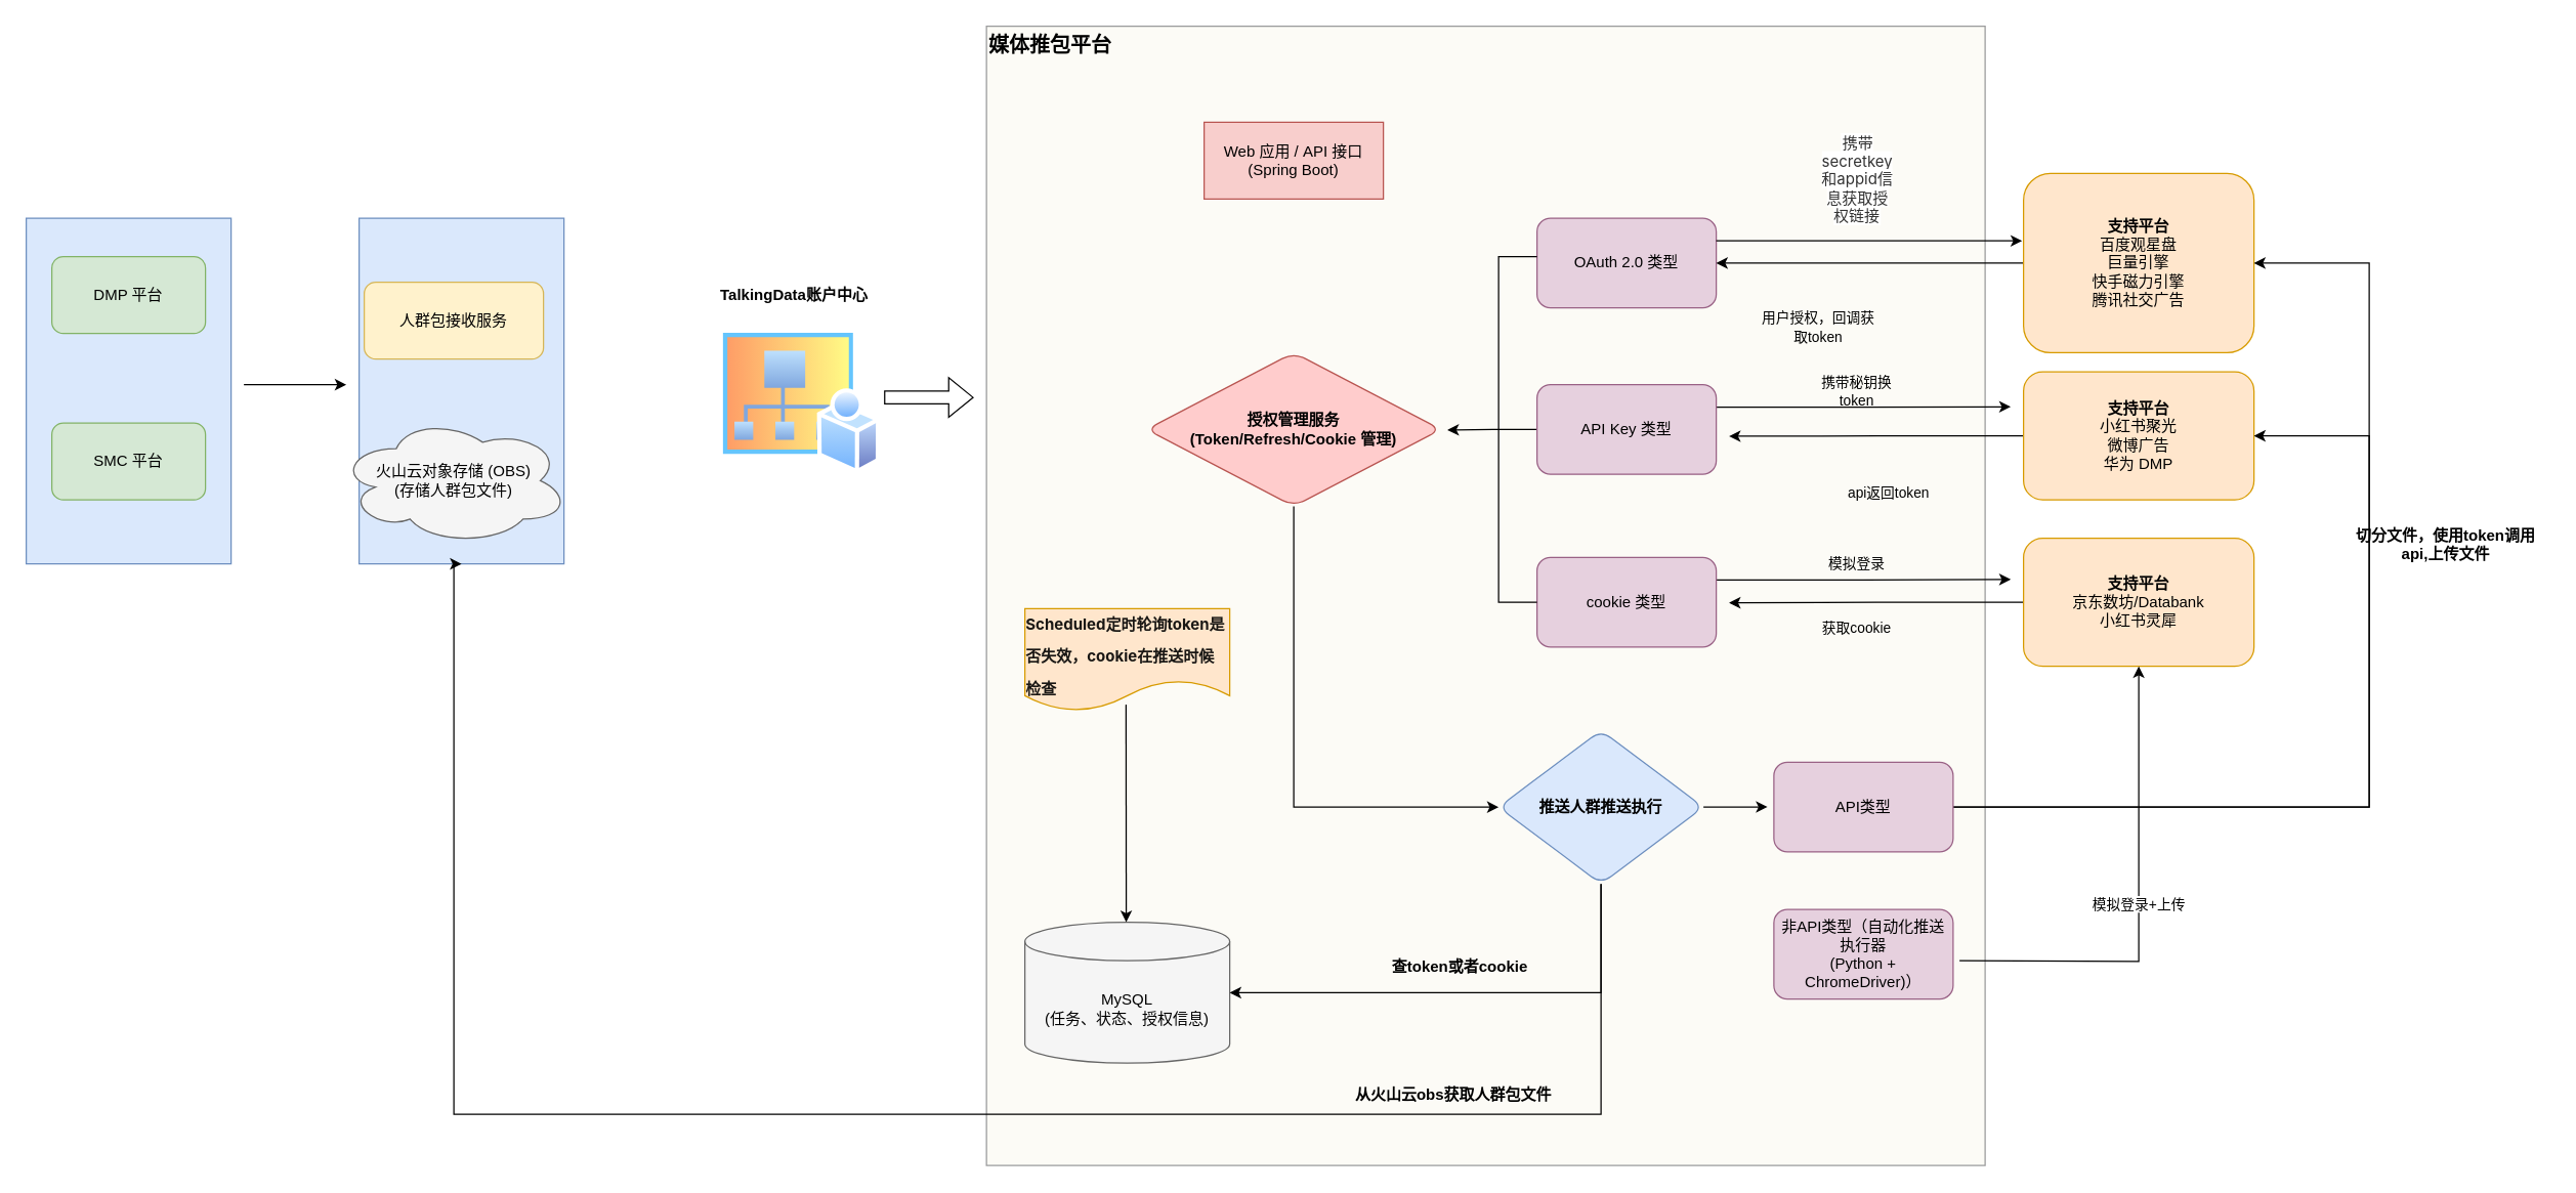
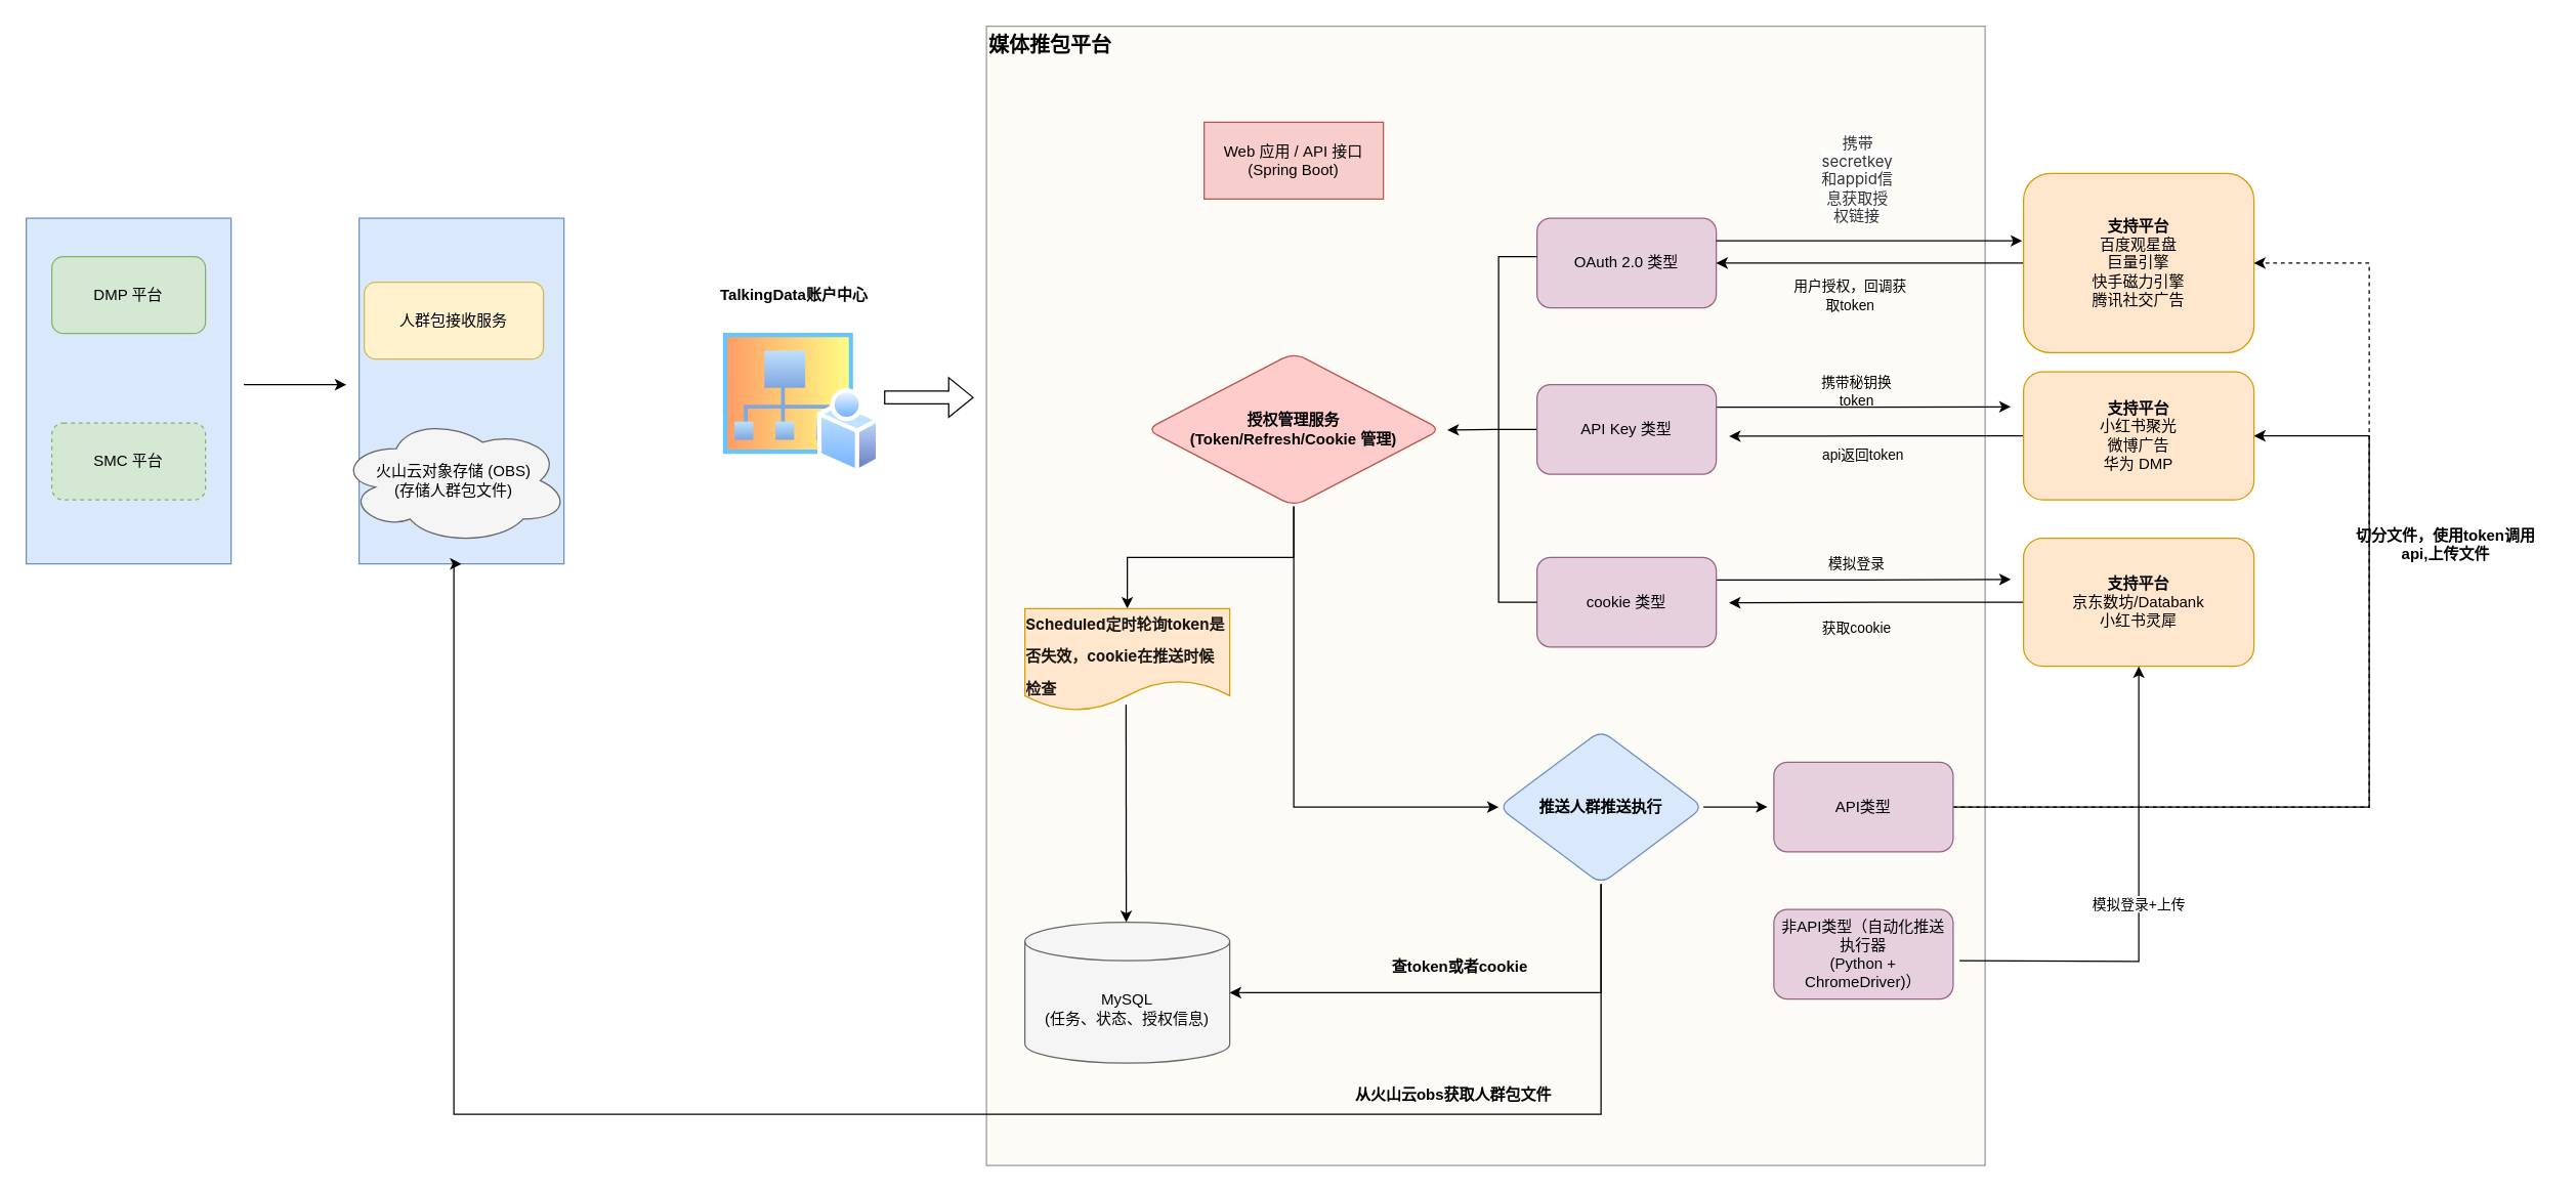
- <mxCell id="46" style="edgeStyle=orthogonalEdgeStyle;rounded=0;orthogonalLoop=1;jettySize=auto;html=1;exitX=1;exitY=0.5;exitDx=0;exitDy=0;entryX=1;entryY=0.5;entryDx=0;entryDy=0;" parent="1" source="48" target="19" edge="1"><mxGeometry relative="1" as="geometry"><Array as="points"><mxPoint x="1850" y="630" /><mxPoint x="1850" y="205" /></Array></mxGeometry></mxCell>
+ <mxCell id="46" style="edgeStyle=orthogonalEdgeStyle;rounded=0;orthogonalLoop=1;jettySize=auto;html=1;exitX=1;exitY=0.5;exitDx=0;exitDy=0;entryX=1;entryY=0.5;entryDx=0;entryDy=0;dashed=1;" parent="1" source="48" target="19" edge="1"><mxGeometry relative="1" as="geometry"><Array as="points"><mxPoint x="1850" y="630" /><mxPoint x="1850" y="205" /></Array></mxGeometry></mxCell>
- <mxCell id="35" value="&lt;font style=&quot;font-size: 11px;&quot;&gt;用户授权，回调获取token&lt;/font&gt;" style="text;html=1;align=center;verticalAlign=middle;whiteSpace=wrap;rounded=0;" parent="1" vertex="1"><mxGeometry x="1370" y="240" width="100" height="30" as="geometry" /></mxCell>
+ <mxCell id="35" value="&lt;font style=&quot;font-size: 11px;&quot;&gt;用户授权，回调获取token&lt;/font&gt;" style="text;html=1;align=center;verticalAlign=middle;whiteSpace=wrap;rounded=0;" parent="1" vertex="1"><mxGeometry x="1395" y="215" width="100" height="30" as="geometry" /></mxCell>
- <mxCell id="6" value="SMC 平台" style="rounded=1;whiteSpace=wrap;html=1;fillColor=#d5e8d4;strokeColor=#82b366;" parent="1" vertex="1"><mxGeometry x="40" y="330" width="120" height="60" as="geometry" /></mxCell>
+ <mxCell id="6" value="SMC 平台" style="rounded=1;whiteSpace=wrap;html=1;fillColor=#d5e8d4;strokeColor=#82b366;dashed=1;" parent="1" vertex="1"><mxGeometry x="40" y="330" width="120" height="60" as="geometry" /></mxCell>
- <mxCell id="37" value="&lt;font style=&quot;font-size: 11px;&quot;&gt;api返回token&lt;/font&gt;" style="text;html=1;align=center;verticalAlign=middle;whiteSpace=wrap;rounded=0;" parent="1" vertex="1"><mxGeometry x="1435" y="370" width="80" height="30" as="geometry" /></mxCell>
+ <mxCell id="37" value="&lt;font style=&quot;font-size: 11px;&quot;&gt;api返回token&lt;/font&gt;" style="text;html=1;align=center;verticalAlign=middle;whiteSpace=wrap;rounded=0;" parent="1" vertex="1"><mxGeometry x="1415" y="340" width="80" height="30" as="geometry" /></mxCell>
+ <mxCell id="11" style="edgeStyle=orthogonalEdgeStyle;rounded=0;orthogonalLoop=1;jettySize=auto;html=1;exitX=0.5;exitY=1;exitDx=0;exitDy=0;" parent="1" source="13" target="41" edge="1"><mxGeometry relative="1" as="geometry" /></mxCell>
